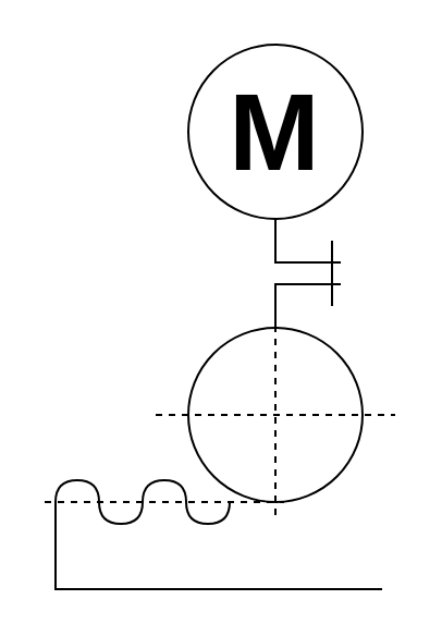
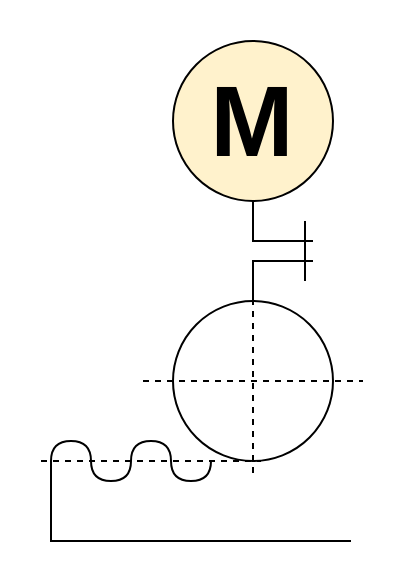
- <mxCell id="2" value="&lt;b&gt;&lt;font style=&quot;font-size: 50px;&quot;&gt;М&lt;/font&gt;&lt;/b&gt;" style="ellipse;whiteSpace=wrap;html=1;aspect=fixed;" vertex="1" parent="1"><mxGeometry x="86" y="20" width="80" height="80" as="geometry" /></mxCell>
+ <mxCell id="2" value="&lt;b&gt;&lt;font style=&quot;font-size: 50px;&quot;&gt;М&lt;/font&gt;&lt;/b&gt;" style="ellipse;whiteSpace=wrap;html=1;aspect=fixed;fillColor=#fff2cc;" vertex="1" parent="1"><mxGeometry x="86" y="20" width="80" height="80" as="geometry" /></mxCell>
